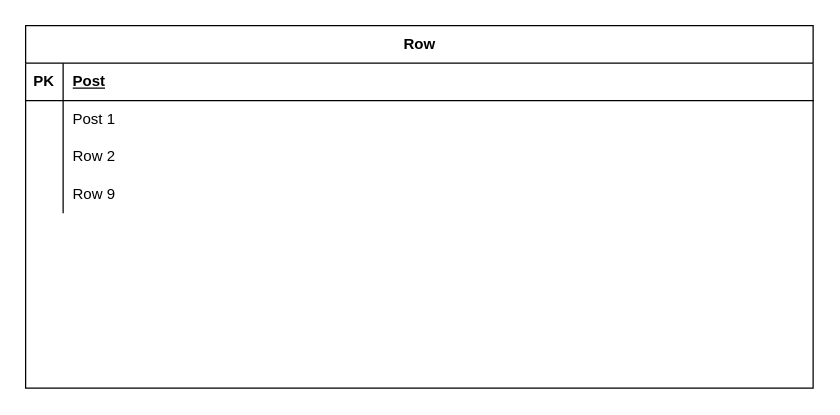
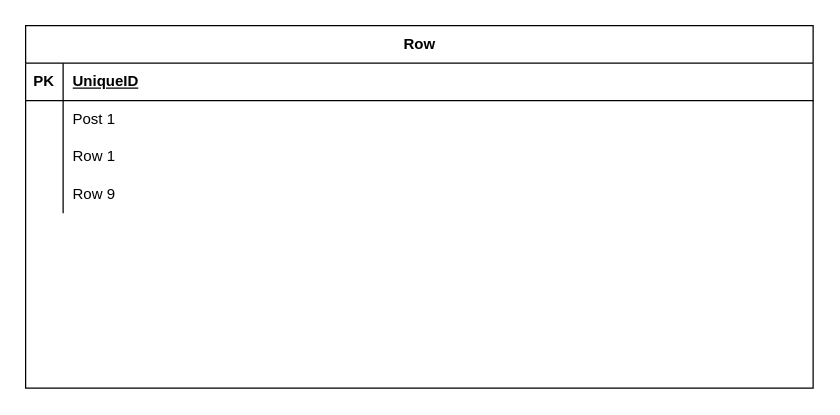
- <mxCell id="5" value="Post" style="shape=partialRectangle;connectable=0;fillColor=none;top=0;left=0;bottom=0;right=0;align=left;spacingLeft=6;fontStyle=5;overflow=hidden;whiteSpace=wrap;html=1;" parent="3" vertex="1"><mxGeometry x="30" width="600" height="30" as="geometry"><mxRectangle width="600" height="30" as="alternateBounds" /></mxGeometry></mxCell>
+ <mxCell id="5" value="UniqueID" style="shape=partialRectangle;connectable=0;fillColor=none;top=0;left=0;bottom=0;right=0;align=left;spacingLeft=6;fontStyle=5;overflow=hidden;whiteSpace=wrap;html=1;" parent="3" vertex="1"><mxGeometry x="30" width="600" height="30" as="geometry"><mxRectangle width="600" height="30" as="alternateBounds" /></mxGeometry></mxCell>
- <mxCell id="11" value="Row 2" style="shape=partialRectangle;connectable=0;fillColor=none;top=0;left=0;bottom=0;right=0;align=left;spacingLeft=6;overflow=hidden;whiteSpace=wrap;html=1;" parent="9" vertex="1"><mxGeometry x="30" width="600" height="30" as="geometry"><mxRectangle width="600" height="30" as="alternateBounds" /></mxGeometry></mxCell>
+ <mxCell id="11" value="Row 1" style="shape=partialRectangle;connectable=0;fillColor=none;top=0;left=0;bottom=0;right=0;align=left;spacingLeft=6;overflow=hidden;whiteSpace=wrap;html=1;" parent="9" vertex="1"><mxGeometry x="30" width="600" height="30" as="geometry"><mxRectangle width="600" height="30" as="alternateBounds" /></mxGeometry></mxCell>
